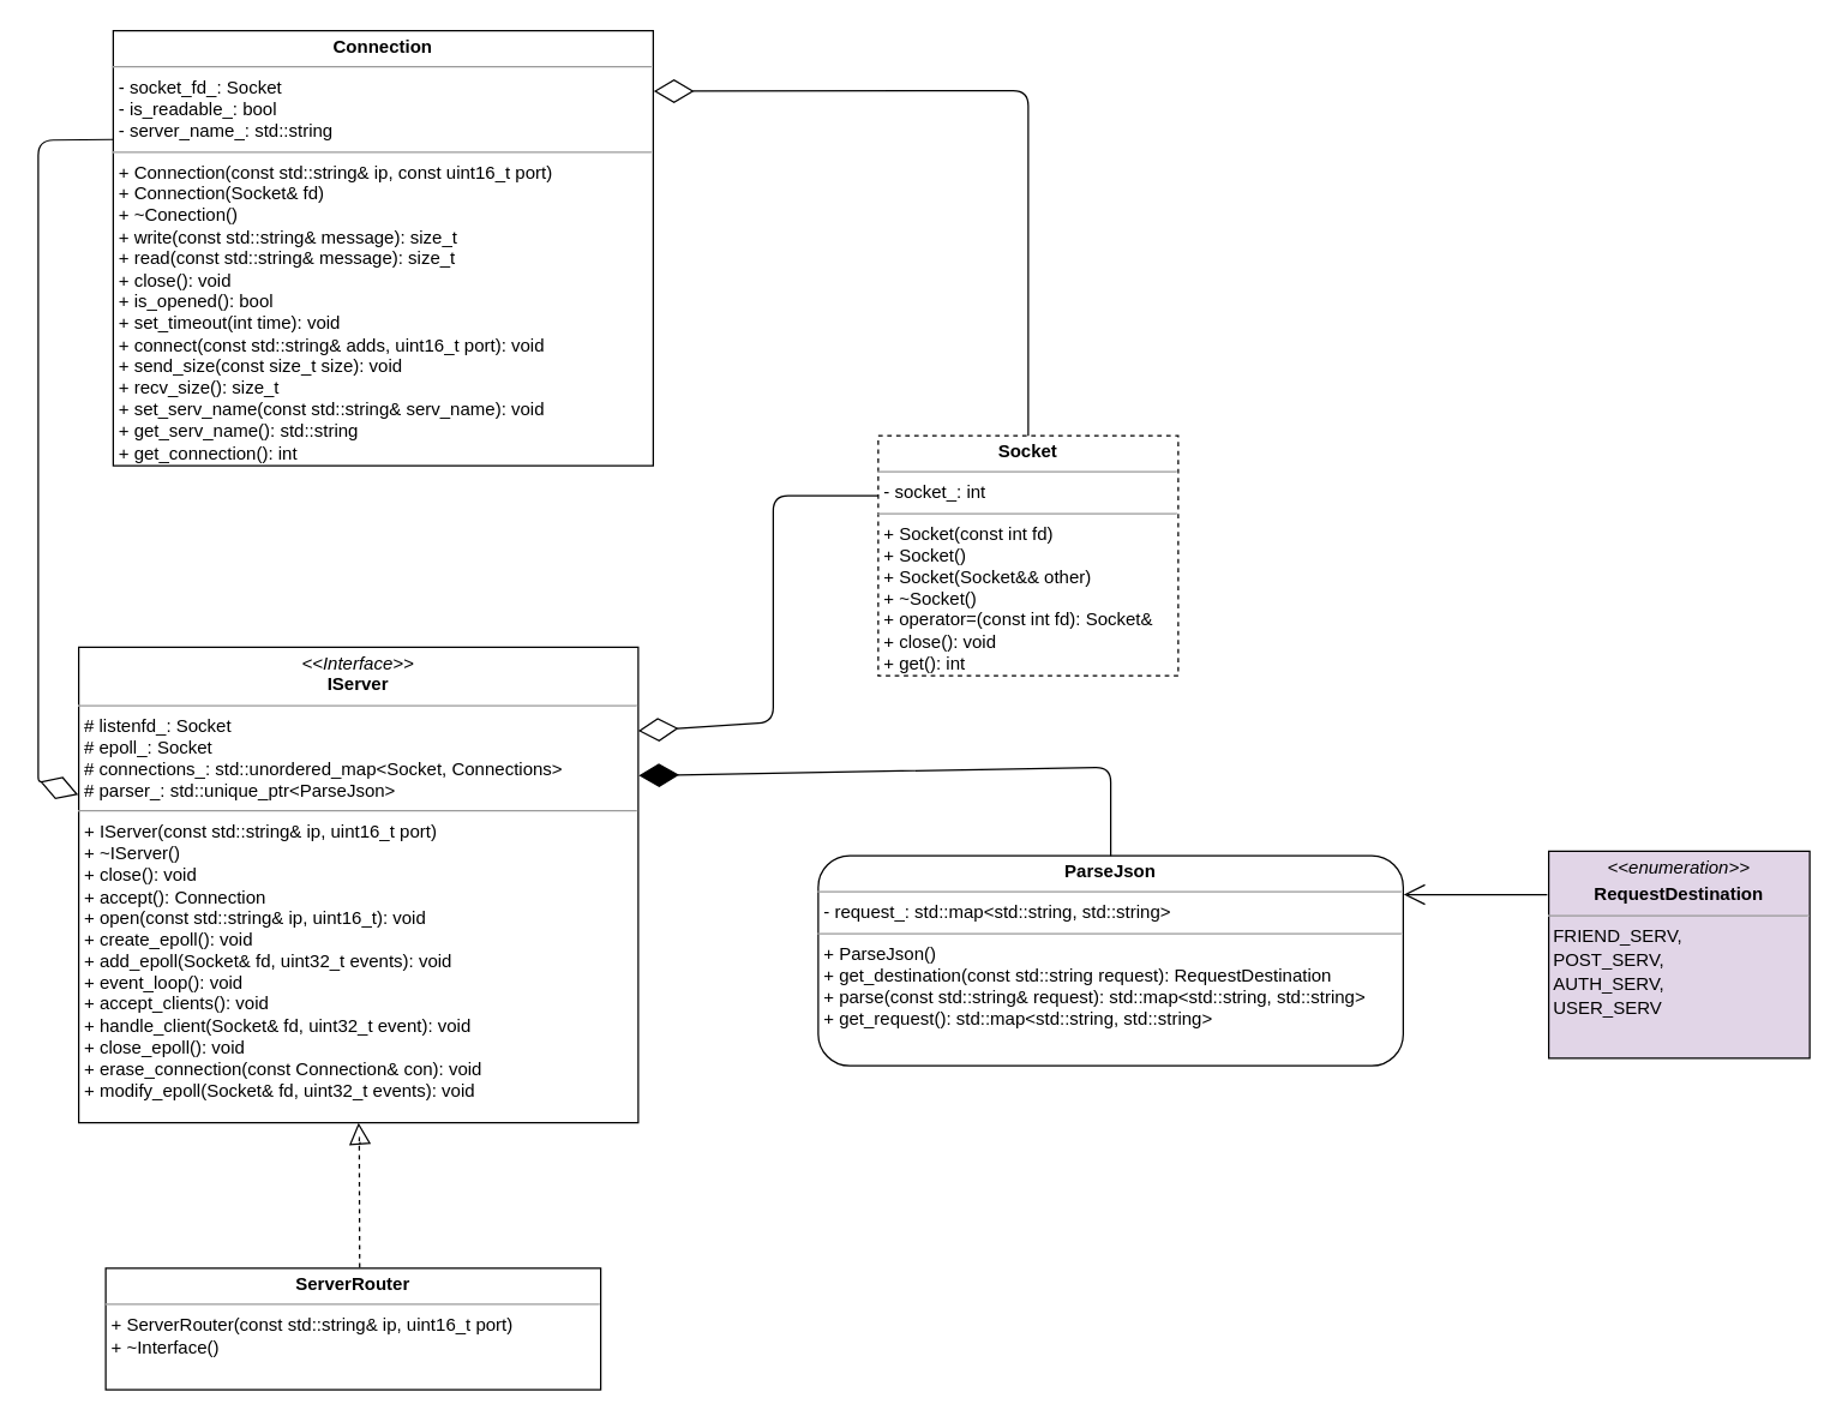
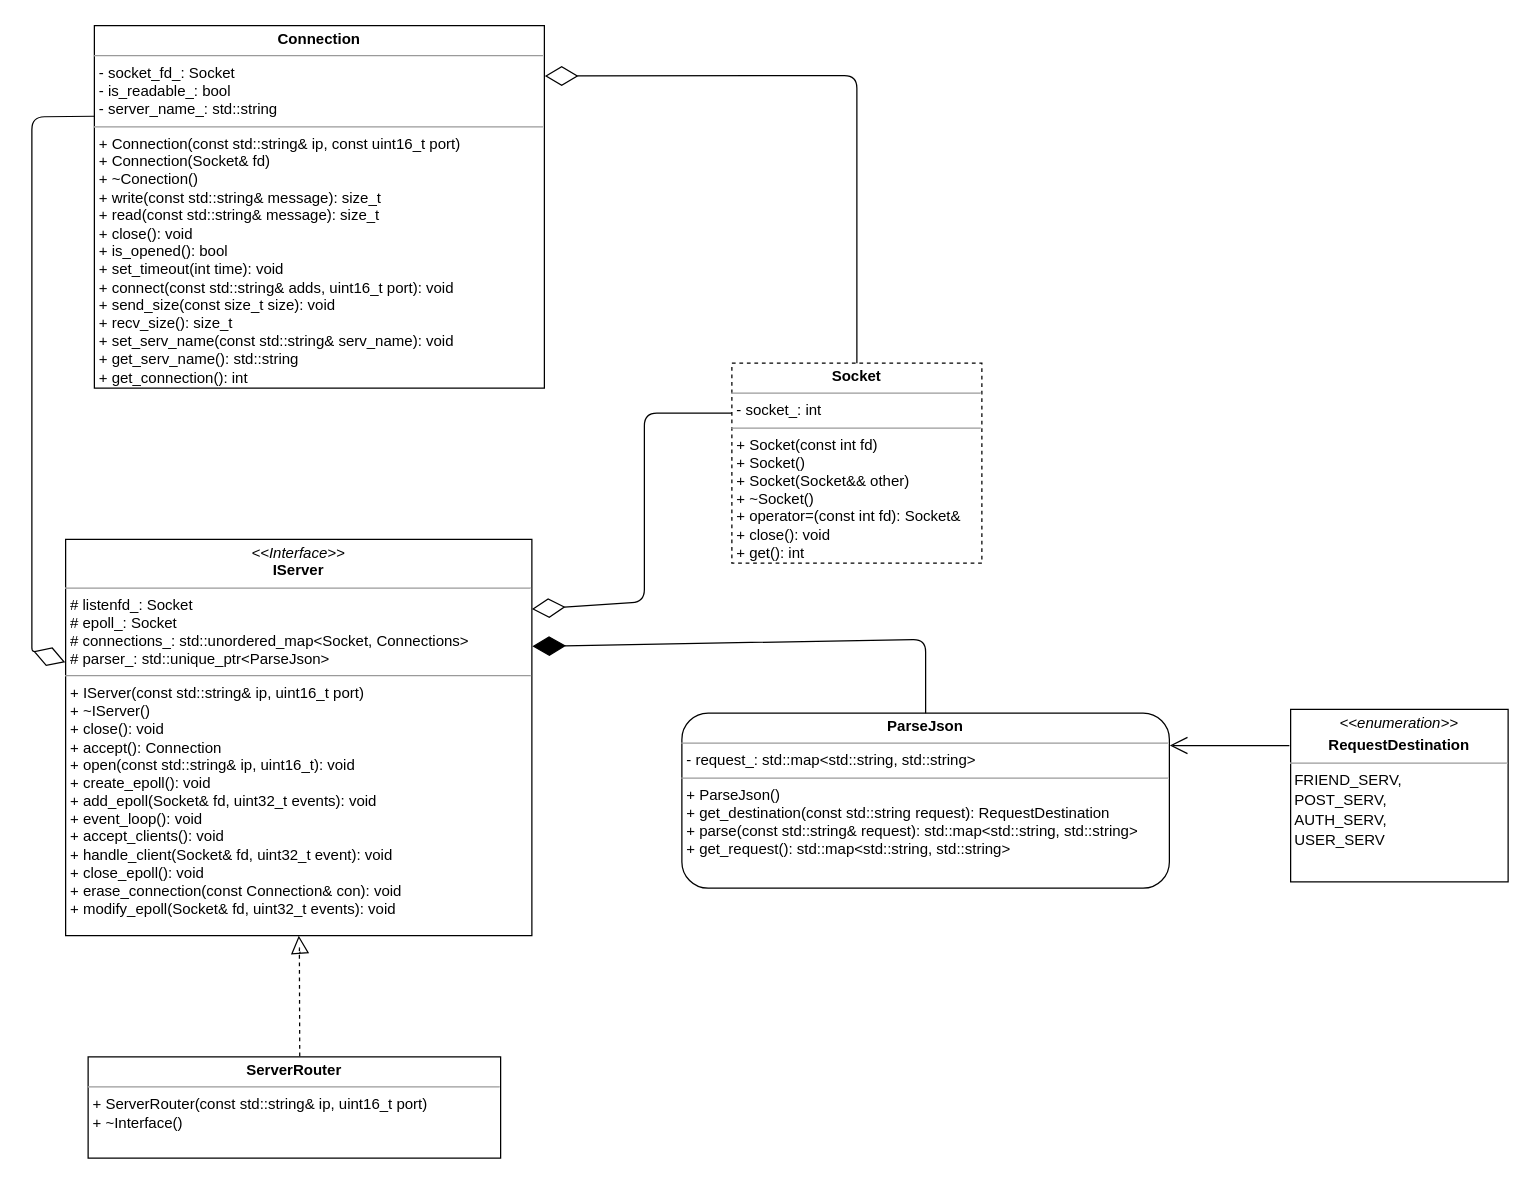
- <mxCell id="12" value="&lt;p style=&quot;margin: 0px ; margin-top: 4px ; text-align: center&quot;&gt;&lt;i&gt;&amp;lt;&amp;lt;enumeration&amp;gt;&amp;gt;&lt;/i&gt;&lt;br&gt;&lt;/p&gt;&lt;p style=&quot;margin: 0px ; margin-top: 4px ; text-align: center&quot;&gt;&lt;b&gt;RequestDestination&lt;/b&gt;&lt;/p&gt;&lt;hr size=&quot;1&quot;&gt;&lt;div style=&quot;height: 2px&quot;&gt;&amp;nbsp;FRIEND_SERV,&lt;/div&gt;&lt;div style=&quot;height: 2px&quot;&gt;&lt;br&gt;&lt;/div&gt;&lt;div style=&quot;height: 2px&quot;&gt;&lt;br&gt;&lt;/div&gt;&lt;div style=&quot;height: 2px&quot;&gt;&lt;br&gt;&lt;/div&gt;&lt;div style=&quot;height: 2px&quot;&gt;&lt;br&gt;&lt;/div&gt;&lt;div style=&quot;height: 2px&quot;&gt;&lt;br&gt;&lt;/div&gt;&lt;div style=&quot;height: 2px&quot;&gt;&lt;br&gt;&lt;/div&gt;&lt;div style=&quot;height: 2px&quot;&gt;&lt;br&gt;&lt;/div&gt;&lt;div style=&quot;height: 2px&quot;&gt;&amp;nbsp;POST_SERV,&lt;/div&gt;&lt;div style=&quot;height: 2px&quot;&gt;&lt;br&gt;&lt;/div&gt;&lt;div style=&quot;height: 2px&quot;&gt;&lt;br&gt;&lt;/div&gt;&lt;div style=&quot;height: 2px&quot;&gt;&lt;br&gt;&lt;/div&gt;&lt;div style=&quot;height: 2px&quot;&gt;&lt;br&gt;&lt;/div&gt;&lt;div style=&quot;height: 2px&quot;&gt;&lt;br&gt;&lt;/div&gt;&lt;div style=&quot;height: 2px&quot;&gt;&lt;br&gt;&lt;/div&gt;&lt;div style=&quot;height: 2px&quot;&gt;&lt;br&gt;&lt;/div&gt;&lt;div style=&quot;height: 2px&quot;&gt;&amp;nbsp;AUTH_SERV,&lt;/div&gt;&lt;div style=&quot;height: 2px&quot;&gt;&lt;br&gt;&lt;/div&gt;&lt;div style=&quot;height: 2px&quot;&gt;&lt;br&gt;&lt;/div&gt;&lt;div style=&quot;height: 2px&quot;&gt;&lt;br&gt;&lt;/div&gt;&lt;div style=&quot;height: 2px&quot;&gt;&lt;br&gt;&lt;/div&gt;&lt;div style=&quot;height: 2px&quot;&gt;&lt;br&gt;&lt;/div&gt;&lt;div style=&quot;height: 2px&quot;&gt;&lt;br&gt;&lt;/div&gt;&lt;div style=&quot;height: 2px&quot;&gt;&lt;br&gt;&lt;/div&gt;&lt;div style=&quot;height: 2px&quot;&gt;&amp;nbsp;USER_SERV&lt;/div&gt;" style="verticalAlign=top;align=left;overflow=fill;fontSize=12;fontFamily=Helvetica;html=1;fillColor=#e1d5e7;" vertex="1" parent="1"><mxGeometry x="1027" y="567" width="174" height="138" as="geometry" /></mxCell>
+ <mxCell id="12" value="&lt;p style=&quot;margin: 0px ; margin-top: 4px ; text-align: center&quot;&gt;&lt;i&gt;&amp;lt;&amp;lt;enumeration&amp;gt;&amp;gt;&lt;/i&gt;&lt;br&gt;&lt;/p&gt;&lt;p style=&quot;margin: 0px ; margin-top: 4px ; text-align: center&quot;&gt;&lt;b&gt;RequestDestination&lt;/b&gt;&lt;/p&gt;&lt;hr size=&quot;1&quot;&gt;&lt;div style=&quot;height: 2px&quot;&gt;&amp;nbsp;FRIEND_SERV,&lt;/div&gt;&lt;div style=&quot;height: 2px&quot;&gt;&lt;br&gt;&lt;/div&gt;&lt;div style=&quot;height: 2px&quot;&gt;&lt;br&gt;&lt;/div&gt;&lt;div style=&quot;height: 2px&quot;&gt;&lt;br&gt;&lt;/div&gt;&lt;div style=&quot;height: 2px&quot;&gt;&lt;br&gt;&lt;/div&gt;&lt;div style=&quot;height: 2px&quot;&gt;&lt;br&gt;&lt;/div&gt;&lt;div style=&quot;height: 2px&quot;&gt;&lt;br&gt;&lt;/div&gt;&lt;div style=&quot;height: 2px&quot;&gt;&lt;br&gt;&lt;/div&gt;&lt;div style=&quot;height: 2px&quot;&gt;&amp;nbsp;POST_SERV,&lt;/div&gt;&lt;div style=&quot;height: 2px&quot;&gt;&lt;br&gt;&lt;/div&gt;&lt;div style=&quot;height: 2px&quot;&gt;&lt;br&gt;&lt;/div&gt;&lt;div style=&quot;height: 2px&quot;&gt;&lt;br&gt;&lt;/div&gt;&lt;div style=&quot;height: 2px&quot;&gt;&lt;br&gt;&lt;/div&gt;&lt;div style=&quot;height: 2px&quot;&gt;&lt;br&gt;&lt;/div&gt;&lt;div style=&quot;height: 2px&quot;&gt;&lt;br&gt;&lt;/div&gt;&lt;div style=&quot;height: 2px&quot;&gt;&lt;br&gt;&lt;/div&gt;&lt;div style=&quot;height: 2px&quot;&gt;&amp;nbsp;AUTH_SERV,&lt;/div&gt;&lt;div style=&quot;height: 2px&quot;&gt;&lt;br&gt;&lt;/div&gt;&lt;div style=&quot;height: 2px&quot;&gt;&lt;br&gt;&lt;/div&gt;&lt;div style=&quot;height: 2px&quot;&gt;&lt;br&gt;&lt;/div&gt;&lt;div style=&quot;height: 2px&quot;&gt;&lt;br&gt;&lt;/div&gt;&lt;div style=&quot;height: 2px&quot;&gt;&lt;br&gt;&lt;/div&gt;&lt;div style=&quot;height: 2px&quot;&gt;&lt;br&gt;&lt;/div&gt;&lt;div style=&quot;height: 2px&quot;&gt;&lt;br&gt;&lt;/div&gt;&lt;div style=&quot;height: 2px&quot;&gt;&amp;nbsp;USER_SERV&lt;/div&gt;" style="verticalAlign=top;align=left;overflow=fill;fontSize=12;fontFamily=Helvetica;html=1;" vertex="1" parent="1"><mxGeometry x="1027" y="567" width="174" height="138" as="geometry" /></mxCell>
